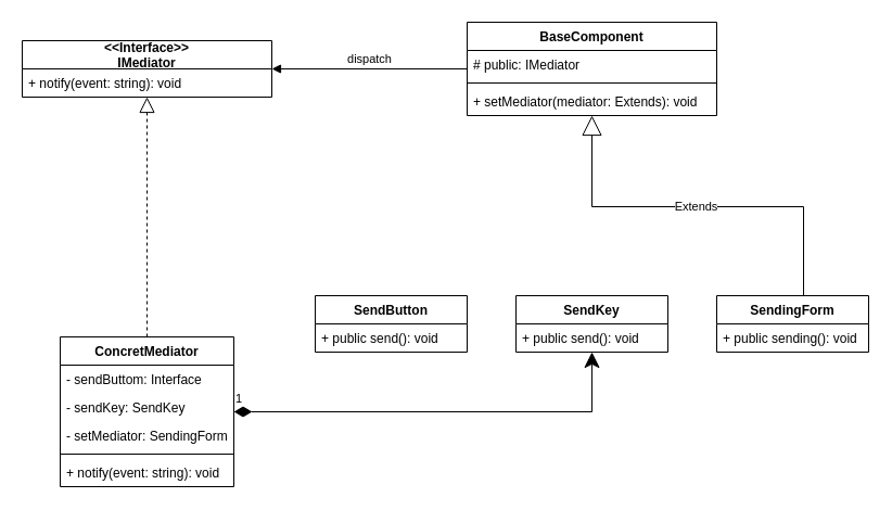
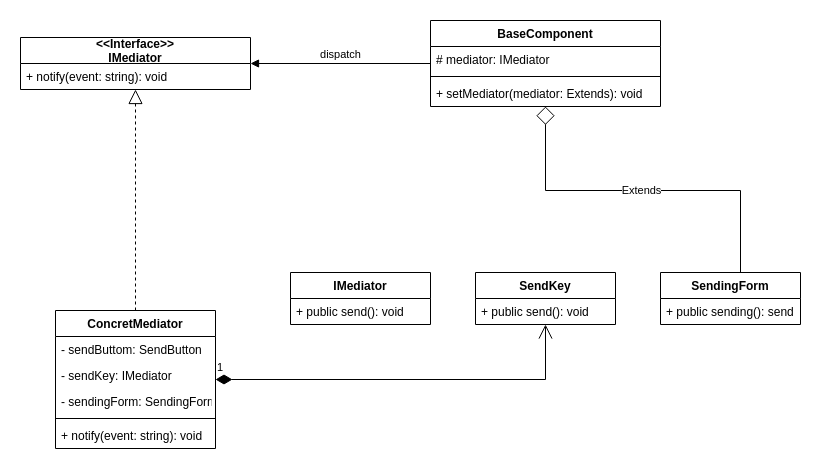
- <mxCell id="11" value="# public: IMediator" style="text;strokeColor=none;fillColor=none;align=left;verticalAlign=top;spacingLeft=4;spacingRight=4;overflow=hidden;rotatable=0;points=[[0,0.5],[1,0.5]];portConstraint=eastwest;" vertex="1" parent="10"><mxGeometry y="26" width="230" height="26" as="geometry" /></mxCell>
+ <mxCell id="11" value="# mediator: IMediator" style="text;strokeColor=none;fillColor=none;align=left;verticalAlign=top;spacingLeft=4;spacingRight=4;overflow=hidden;rotatable=0;points=[[0,0.5],[1,0.5]];portConstraint=eastwest;" vertex="1" parent="10"><mxGeometry y="26" width="230" height="26" as="geometry" /></mxCell>
- <mxCell id="21" value="Extends" style="endArrow=block;endSize=16;endFill=0;html=1;rounded=0;edgeStyle=orthogonalEdgeStyle;" edge="1" parent="1" source="18" target="10"><mxGeometry width="160" relative="1" as="geometry"><mxPoint x="200" y="360" as="sourcePoint" /><mxPoint x="360" y="360" as="targetPoint" /><Array as="points"><mxPoint x="740" y="190" /><mxPoint x="545" y="190" /></Array></mxGeometry></mxCell>
+ <mxCell id="21" value="Extends" style="endArrow=diamond;endSize=16;endFill=0;html=1;rounded=0;edgeStyle=orthogonalEdgeStyle;" edge="1" parent="1" source="18" target="10"><mxGeometry width="160" relative="1" as="geometry"><mxPoint x="200" y="360" as="sourcePoint" /><mxPoint x="360" y="360" as="targetPoint" /><Array as="points"><mxPoint x="740" y="190" /><mxPoint x="545" y="190" /></Array></mxGeometry></mxCell>
- <mxCell id="14" value="SendButton" style="swimlane;fontStyle=1;childLayout=stackLayout;horizontal=1;startSize=26;fillColor=none;horizontalStack=0;resizeParent=1;resizeParentMax=0;resizeLast=0;collapsible=1;marginBottom=0;" vertex="1" parent="1"><mxGeometry x="290" y="272" width="140" height="52" as="geometry" /></mxCell>
+ <mxCell id="14" value="IMediator" style="swimlane;fontStyle=1;childLayout=stackLayout;horizontal=1;startSize=26;fillColor=none;horizontalStack=0;resizeParent=1;resizeParentMax=0;resizeLast=0;collapsible=1;marginBottom=0;" vertex="1" parent="1"><mxGeometry x="290" y="272" width="140" height="52" as="geometry" /></mxCell>
- <mxCell id="19" value="+ public sending(): void" style="text;strokeColor=none;fillColor=none;align=left;verticalAlign=top;spacingLeft=4;spacingRight=4;overflow=hidden;rotatable=0;points=[[0,0.5],[1,0.5]];portConstraint=eastwest;" vertex="1" parent="18"><mxGeometry y="26" width="140" height="26" as="geometry" /></mxCell>
+ <mxCell id="19" value="+ public sending(): send" style="text;strokeColor=none;fillColor=none;align=left;verticalAlign=top;spacingLeft=4;spacingRight=4;overflow=hidden;rotatable=0;points=[[0,0.5],[1,0.5]];portConstraint=eastwest;" vertex="1" parent="18"><mxGeometry y="26" width="140" height="26" as="geometry" /></mxCell>
- <mxCell id="22" value="1" style="endArrow=classic;html=1;endSize=12;startArrow=diamondThin;startSize=14;startFill=1;edgeStyle=orthogonalEdgeStyle;align=left;verticalAlign=bottom;rounded=0;" edge="1" parent="1" source="4" target="16"><mxGeometry x="-1" y="3" relative="1" as="geometry"><mxPoint x="300" y="300" as="sourcePoint" /><mxPoint x="460" y="300" as="targetPoint" /><Array as="points"><mxPoint x="545" y="379" /></Array></mxGeometry></mxCell>
+ <mxCell id="22" value="1" style="endArrow=open;html=1;endSize=12;startArrow=diamondThin;startSize=14;startFill=1;edgeStyle=orthogonalEdgeStyle;align=left;verticalAlign=bottom;rounded=0;" edge="1" parent="1" source="4" target="16"><mxGeometry x="-1" y="3" relative="1" as="geometry"><mxPoint x="300" y="300" as="sourcePoint" /><mxPoint x="460" y="300" as="targetPoint" /><Array as="points"><mxPoint x="545" y="379" /></Array></mxGeometry></mxCell>
- <mxCell id="5" value="- sendButtom: Interface" style="text;strokeColor=none;fillColor=none;align=left;verticalAlign=top;spacingLeft=4;spacingRight=4;overflow=hidden;rotatable=0;points=[[0,0.5],[1,0.5]];portConstraint=eastwest;" vertex="1" parent="4"><mxGeometry y="26" width="160" height="26" as="geometry" /></mxCell>
+ <mxCell id="5" value="- sendButtom: SendButton" style="text;strokeColor=none;fillColor=none;align=left;verticalAlign=top;spacingLeft=4;spacingRight=4;overflow=hidden;rotatable=0;points=[[0,0.5],[1,0.5]];portConstraint=eastwest;" vertex="1" parent="4"><mxGeometry y="26" width="160" height="26" as="geometry" /></mxCell>
- <mxCell id="6" value="- sendKey: SendKey" style="text;strokeColor=none;fillColor=none;align=left;verticalAlign=top;spacingLeft=4;spacingRight=4;overflow=hidden;rotatable=0;points=[[0,0.5],[1,0.5]];portConstraint=eastwest;" vertex="1" parent="4"><mxGeometry y="52" width="160" height="26" as="geometry" /></mxCell>
+ <mxCell id="6" value="- sendKey: IMediator" style="text;strokeColor=none;fillColor=none;align=left;verticalAlign=top;spacingLeft=4;spacingRight=4;overflow=hidden;rotatable=0;points=[[0,0.5],[1,0.5]];portConstraint=eastwest;" vertex="1" parent="4"><mxGeometry y="52" width="160" height="26" as="geometry" /></mxCell>
- <mxCell id="7" value="- setMediator: SendingForm" style="text;strokeColor=none;fillColor=none;align=left;verticalAlign=top;spacingLeft=4;spacingRight=4;overflow=hidden;rotatable=0;points=[[0,0.5],[1,0.5]];portConstraint=eastwest;" vertex="1" parent="4"><mxGeometry y="78" width="160" height="26" as="geometry" /></mxCell>
+ <mxCell id="7" value="- sendingForm: SendingForm" style="text;strokeColor=none;fillColor=none;align=left;verticalAlign=top;spacingLeft=4;spacingRight=4;overflow=hidden;rotatable=0;points=[[0,0.5],[1,0.5]];portConstraint=eastwest;" vertex="1" parent="4"><mxGeometry y="78" width="160" height="26" as="geometry" /></mxCell>
